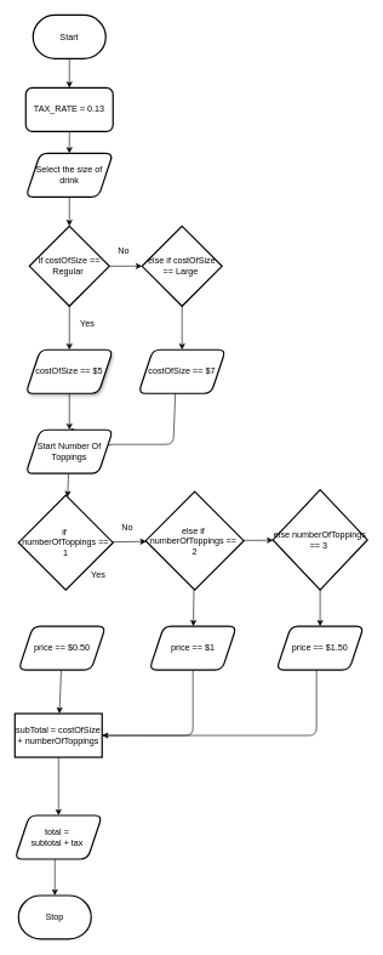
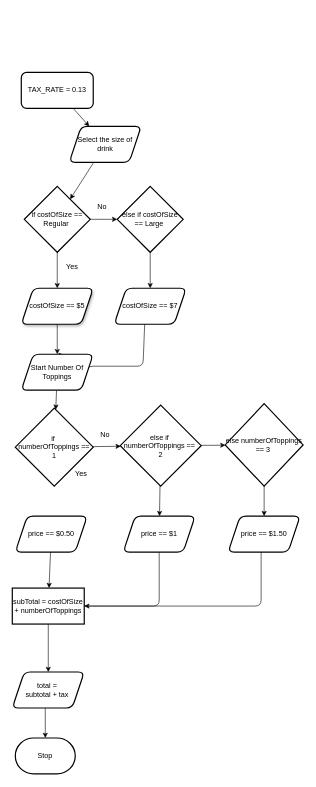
- <mxCell id="4" value="Start" style="strokeWidth=2;html=1;shape=mxgraph.flowchart.terminator;whiteSpace=wrap;" parent="1" vertex="1"><mxGeometry x="45" y="20" width="100" height="60" as="geometry" /></mxCell>
- <mxCell id="3" value="" style="edgeStyle=none;html=1;" parent="1" source="4" target="15" edge="1"><mxGeometry relative="1" as="geometry" /></mxCell>
- <mxCell id="17" value="Select the size of drink" style="shape=parallelogram;perimeter=parallelogramPerimeter;whiteSpace=wrap;html=1;fixedSize=1;rounded=1;strokeWidth=2;" parent="1" vertex="1"><mxGeometry x="35" y="210" width="120" height="60" as="geometry" /></mxCell>
+ <mxCell id="17" value="Select the size of drink" style="shape=parallelogram;perimeter=parallelogramPerimeter;whiteSpace=wrap;html=1;fixedSize=1;rounded=1;strokeWidth=2;" parent="1" vertex="1"><mxGeometry x="115" y="210" width="120" height="60" as="geometry" /></mxCell>
